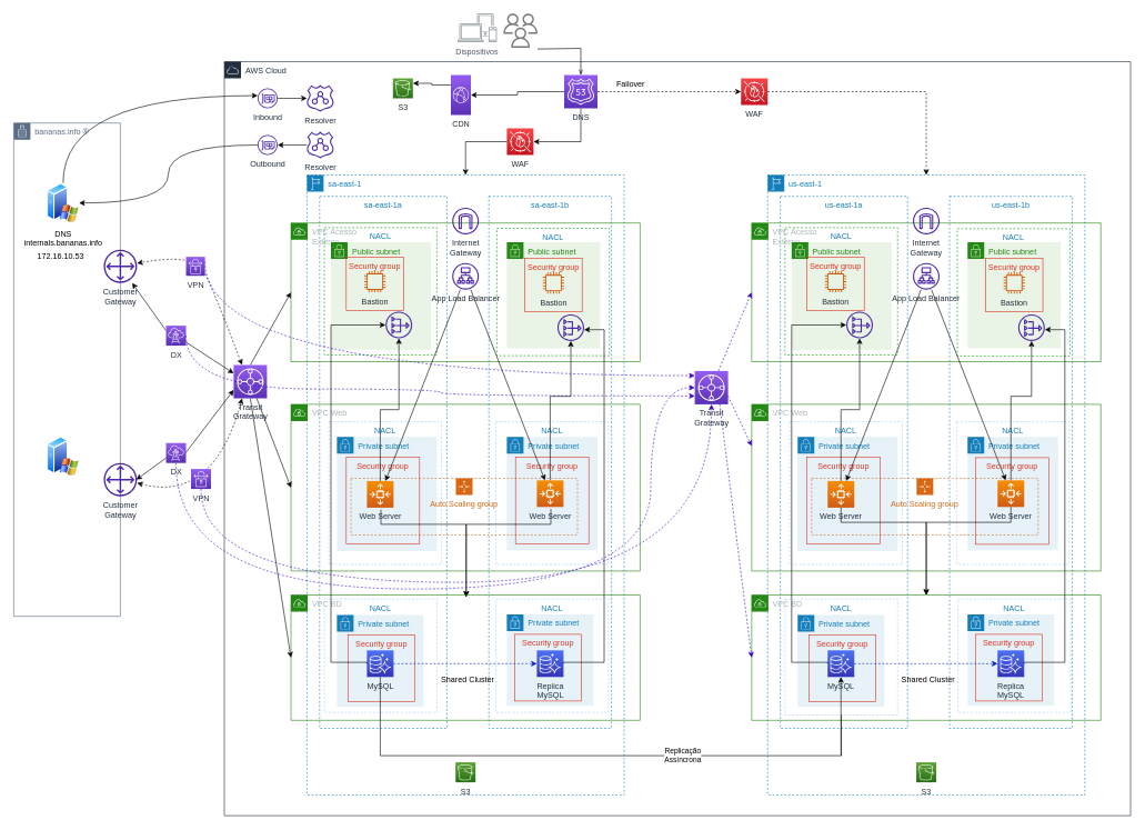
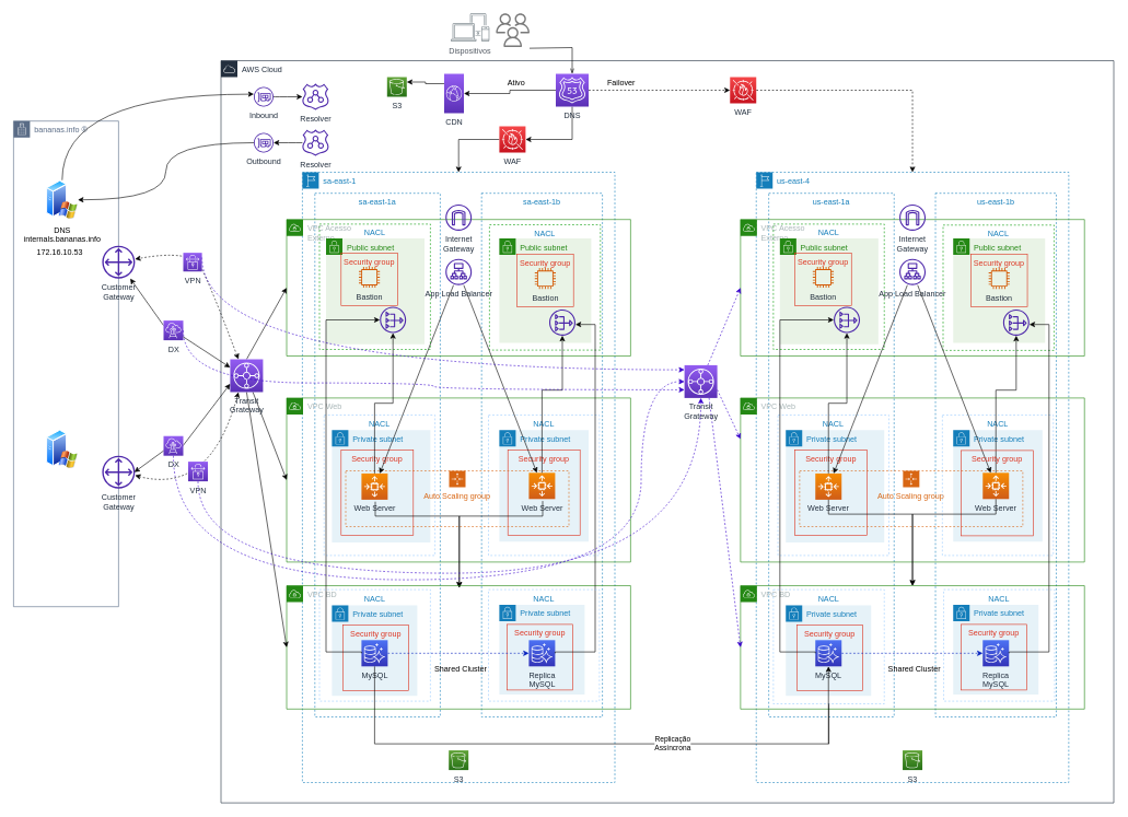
+ <mxCell id="63" value="Ativo" style="text;html=1;strokeColor=none;fillColor=none;align=center;verticalAlign=middle;whiteSpace=wrap;rounded=0;" parent="6" vertex="1"><mxGeometry x="420" y="19" width="60" height="30" as="geometry" /></mxCell>
- <mxCell id="74" value="us-east-1" style="points=[[0,0],[0.25,0],[0.5,0],[0.75,0],[1,0],[1,0.25],[1,0.5],[1,0.75],[1,1],[0.75,1],[0.5,1],[0.25,1],[0,1],[0,0.75],[0,0.5],[0,0.25]];outlineConnect=0;gradientColor=none;html=1;whiteSpace=wrap;fontSize=12;fontStyle=0;container=1;pointerEvents=0;collapsible=0;recursiveResize=0;shape=mxgraph.aws4.group;grIcon=mxgraph.aws4.group_region;strokeColor=#147EBA;fillColor=none;verticalAlign=top;align=left;spacingLeft=30;fontColor=#147EBA;dashed=1;" parent="6" vertex="1"><mxGeometry x="815.41" y="170" width="476" height="930" as="geometry" /></mxCell>
+ <mxCell id="74" value="us-east-4" style="points=[[0,0],[0.25,0],[0.5,0],[0.75,0],[1,0],[1,0.25],[1,0.5],[1,0.75],[1,1],[0.75,1],[0.5,1],[0.25,1],[0,1],[0,0.75],[0,0.5],[0,0.25]];outlineConnect=0;gradientColor=none;html=1;whiteSpace=wrap;fontSize=12;fontStyle=0;container=1;pointerEvents=0;collapsible=0;recursiveResize=0;shape=mxgraph.aws4.group;grIcon=mxgraph.aws4.group_region;strokeColor=#147EBA;fillColor=none;verticalAlign=top;align=left;spacingLeft=30;fontColor=#147EBA;dashed=1;" parent="6" vertex="1"><mxGeometry x="815.41" y="170" width="476" height="930" as="geometry" /></mxCell>
